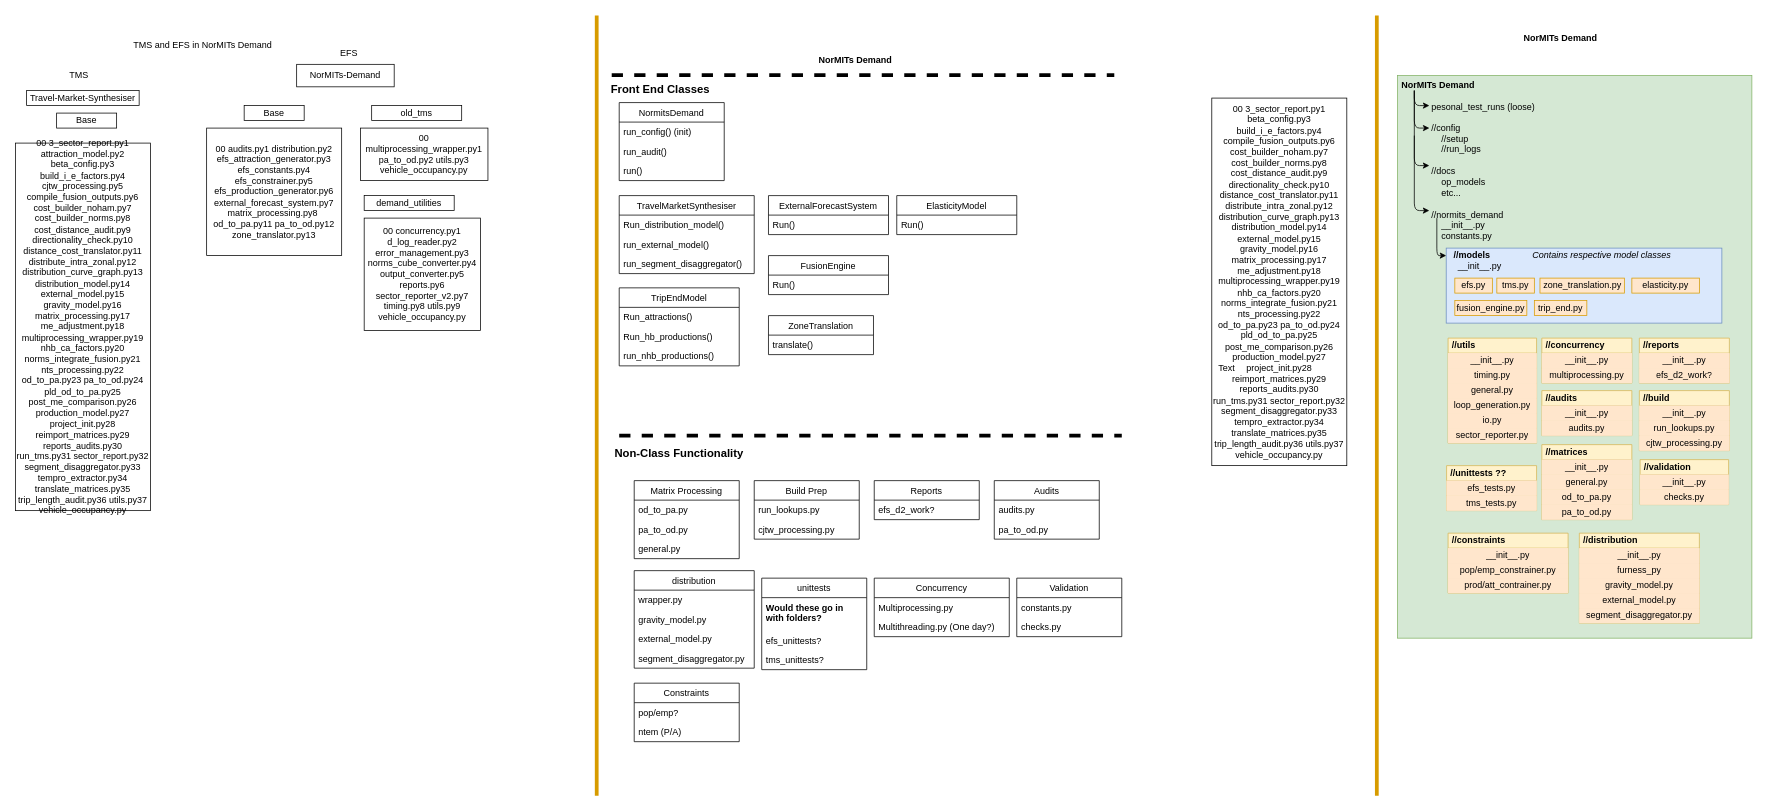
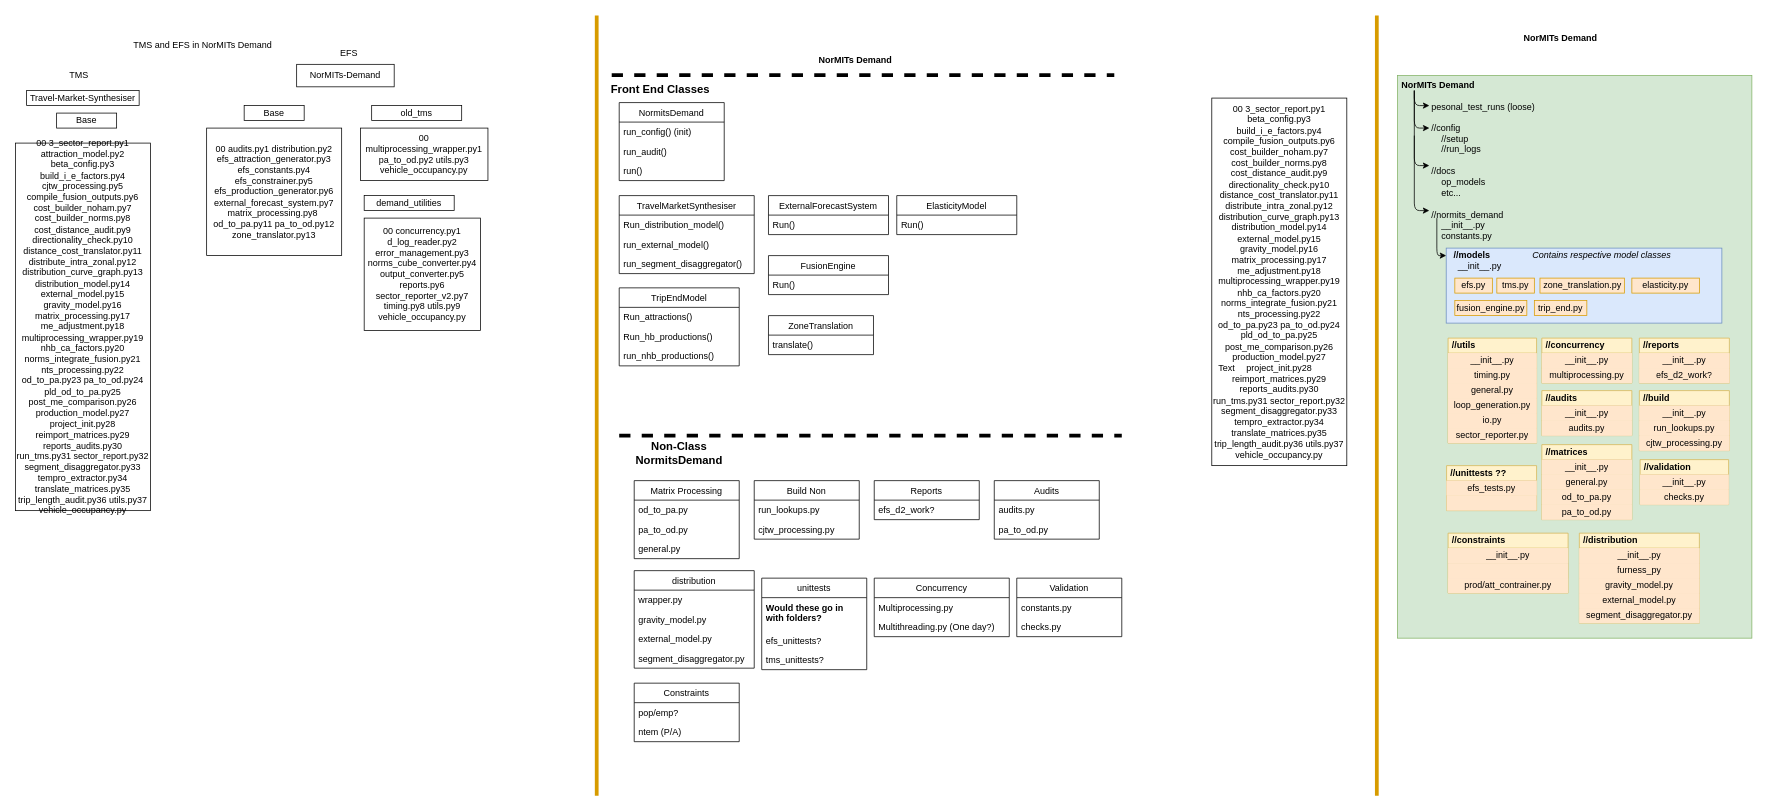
- <mxCell id="32" value="&lt;font style=&quot;font-size: 15px&quot;&gt;Non-Class Functionality&lt;/font&gt;" style="text;html=1;strokeColor=none;fillColor=none;align=center;verticalAlign=middle;whiteSpace=wrap;rounded=0;fontStyle=1" parent="1" vertex="1"><mxGeometry x="815" y="580" width="180" height="45" as="geometry" /></mxCell>
+ <mxCell id="32" value="&lt;font style=&quot;font-size: 15px&quot;&gt;Non-Class NormitsDemand&lt;/font&gt;" style="text;html=1;strokeColor=none;fillColor=none;align=center;verticalAlign=middle;whiteSpace=wrap;rounded=0;fontStyle=1" parent="1" vertex="1"><mxGeometry x="815" y="580" width="180" height="45" as="geometry" /></mxCell>
- <mxCell id="42" value="Build Prep" style="swimlane;fontStyle=0;childLayout=stackLayout;horizontal=1;startSize=26;fillColor=none;horizontalStack=0;resizeParent=1;resizeParentMax=0;resizeLast=0;collapsible=1;marginBottom=0;" parent="1" vertex="1"><mxGeometry x="1005" y="640" width="140" height="78" as="geometry" /></mxCell>
+ <mxCell id="42" value="Build Non" style="swimlane;fontStyle=0;childLayout=stackLayout;horizontal=1;startSize=26;fillColor=none;horizontalStack=0;resizeParent=1;resizeParentMax=0;resizeLast=0;collapsible=1;marginBottom=0;" parent="1" vertex="1"><mxGeometry x="1005" y="640" width="140" height="78" as="geometry" /></mxCell>
- <mxCell id="121" value="tms_tests.py" style="shape=partialRectangle;html=1;whiteSpace=wrap;connectable=0;fillColor=#ffe6cc;top=0;left=0;bottom=0;right=0;overflow=hidden;strokeColor=#d79b00;" vertex="1" parent="120"><mxGeometry width="120" height="20" as="geometry" /></mxCell>
- <mxCell id="138" value="pop/emp_constrainer.py" style="shape=partialRectangle;html=1;whiteSpace=wrap;connectable=0;fillColor=#ffe6cc;top=0;left=0;bottom=0;right=0;overflow=hidden;strokeColor=#d79b00;" vertex="1" parent="137"><mxGeometry width="160" height="20" as="geometry" /></mxCell>
